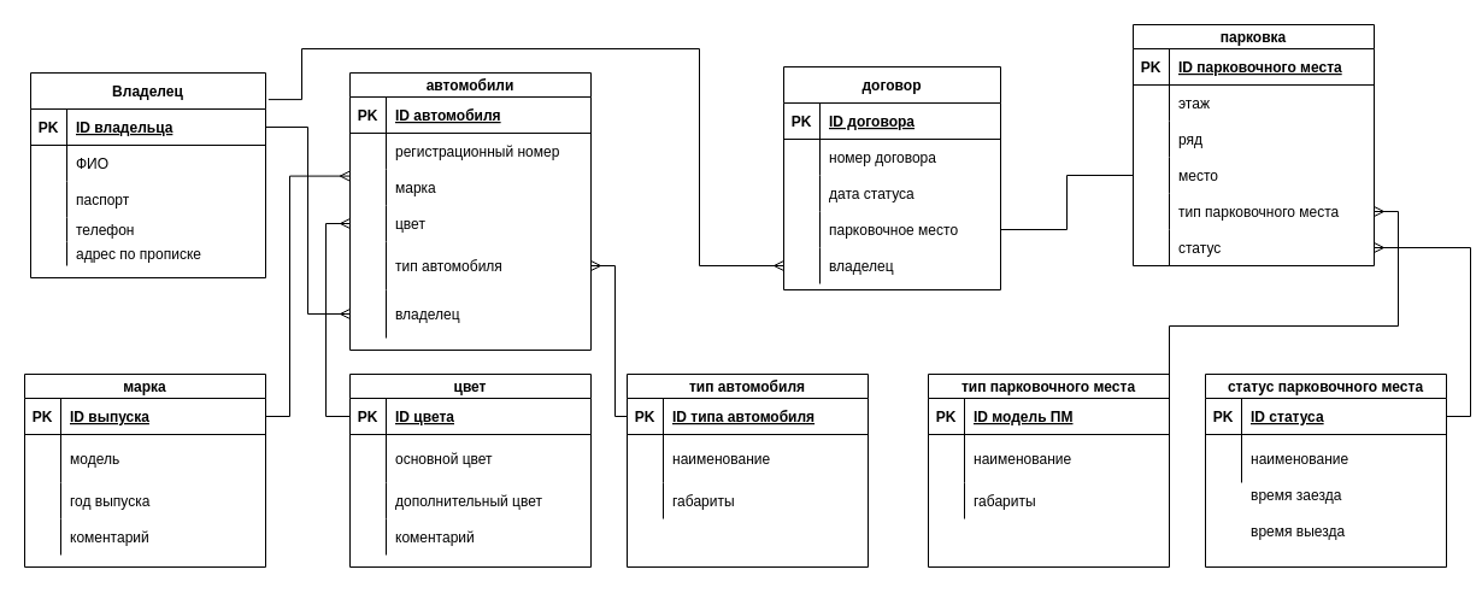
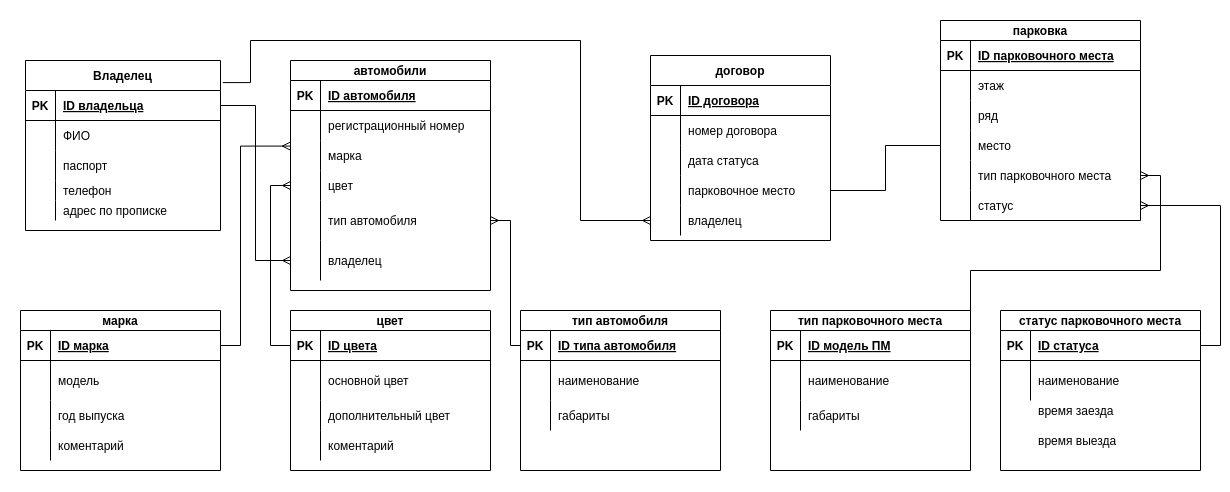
- <mxCell id="41" value="ID выпуска" style="shape=partialRectangle;connectable=0;fillColor=none;top=0;left=0;bottom=0;right=0;align=left;spacingLeft=6;fontStyle=5;overflow=hidden;" vertex="1" parent="39"><mxGeometry x="30" width="170" height="30" as="geometry"><mxRectangle width="170" height="30" as="alternateBounds" /></mxGeometry></mxCell>
+ <mxCell id="41" value="ID марка" style="shape=partialRectangle;connectable=0;fillColor=none;top=0;left=0;bottom=0;right=0;align=left;spacingLeft=6;fontStyle=5;overflow=hidden;" vertex="1" parent="39"><mxGeometry x="30" width="170" height="30" as="geometry"><mxRectangle width="170" height="30" as="alternateBounds" /></mxGeometry></mxCell>
